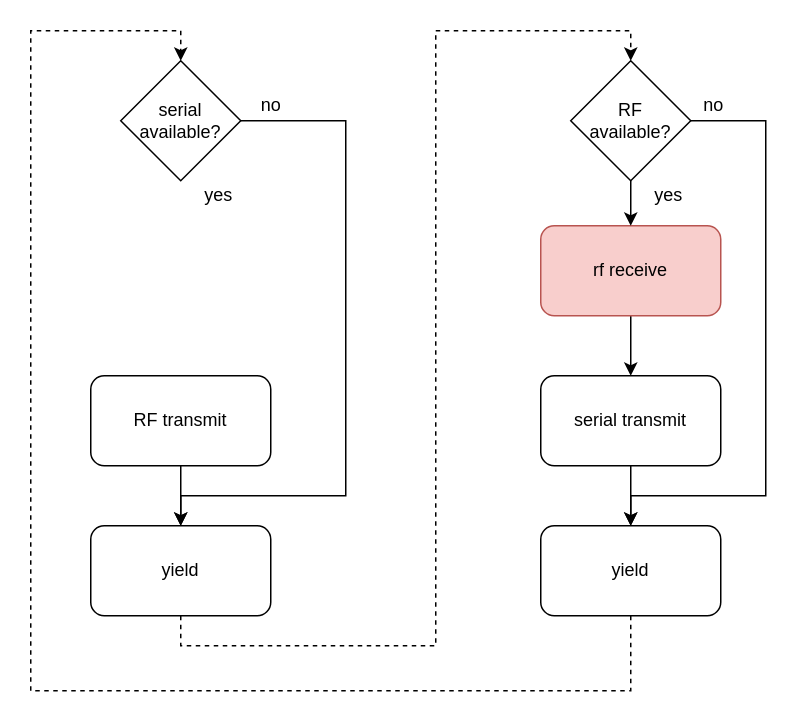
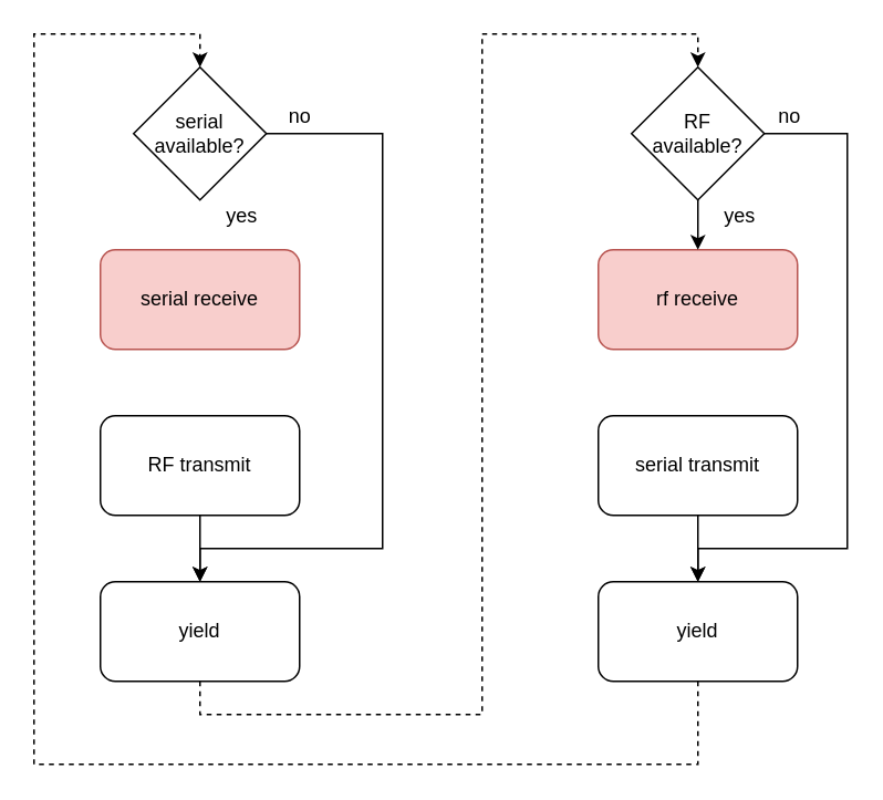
+ <mxCell id="4" value="serial receive" style="rounded=1;whiteSpace=wrap;html=1;fillColor=#f8cecc;strokeColor=#b85450;" vertex="1" parent="1"><mxGeometry x="60" y="150" width="120" height="60" as="geometry" /></mxCell>
- <mxCell id="7" style="edgeStyle=orthogonalEdgeStyle;rounded=0;orthogonalLoop=1;jettySize=auto;html=1;exitX=0.5;exitY=1;exitDx=0;exitDy=0;entryX=0.5;entryY=0;entryDx=0;entryDy=0;" edge="1" parent="1" source="8" target="6"><mxGeometry relative="1" as="geometry" /></mxCell>
